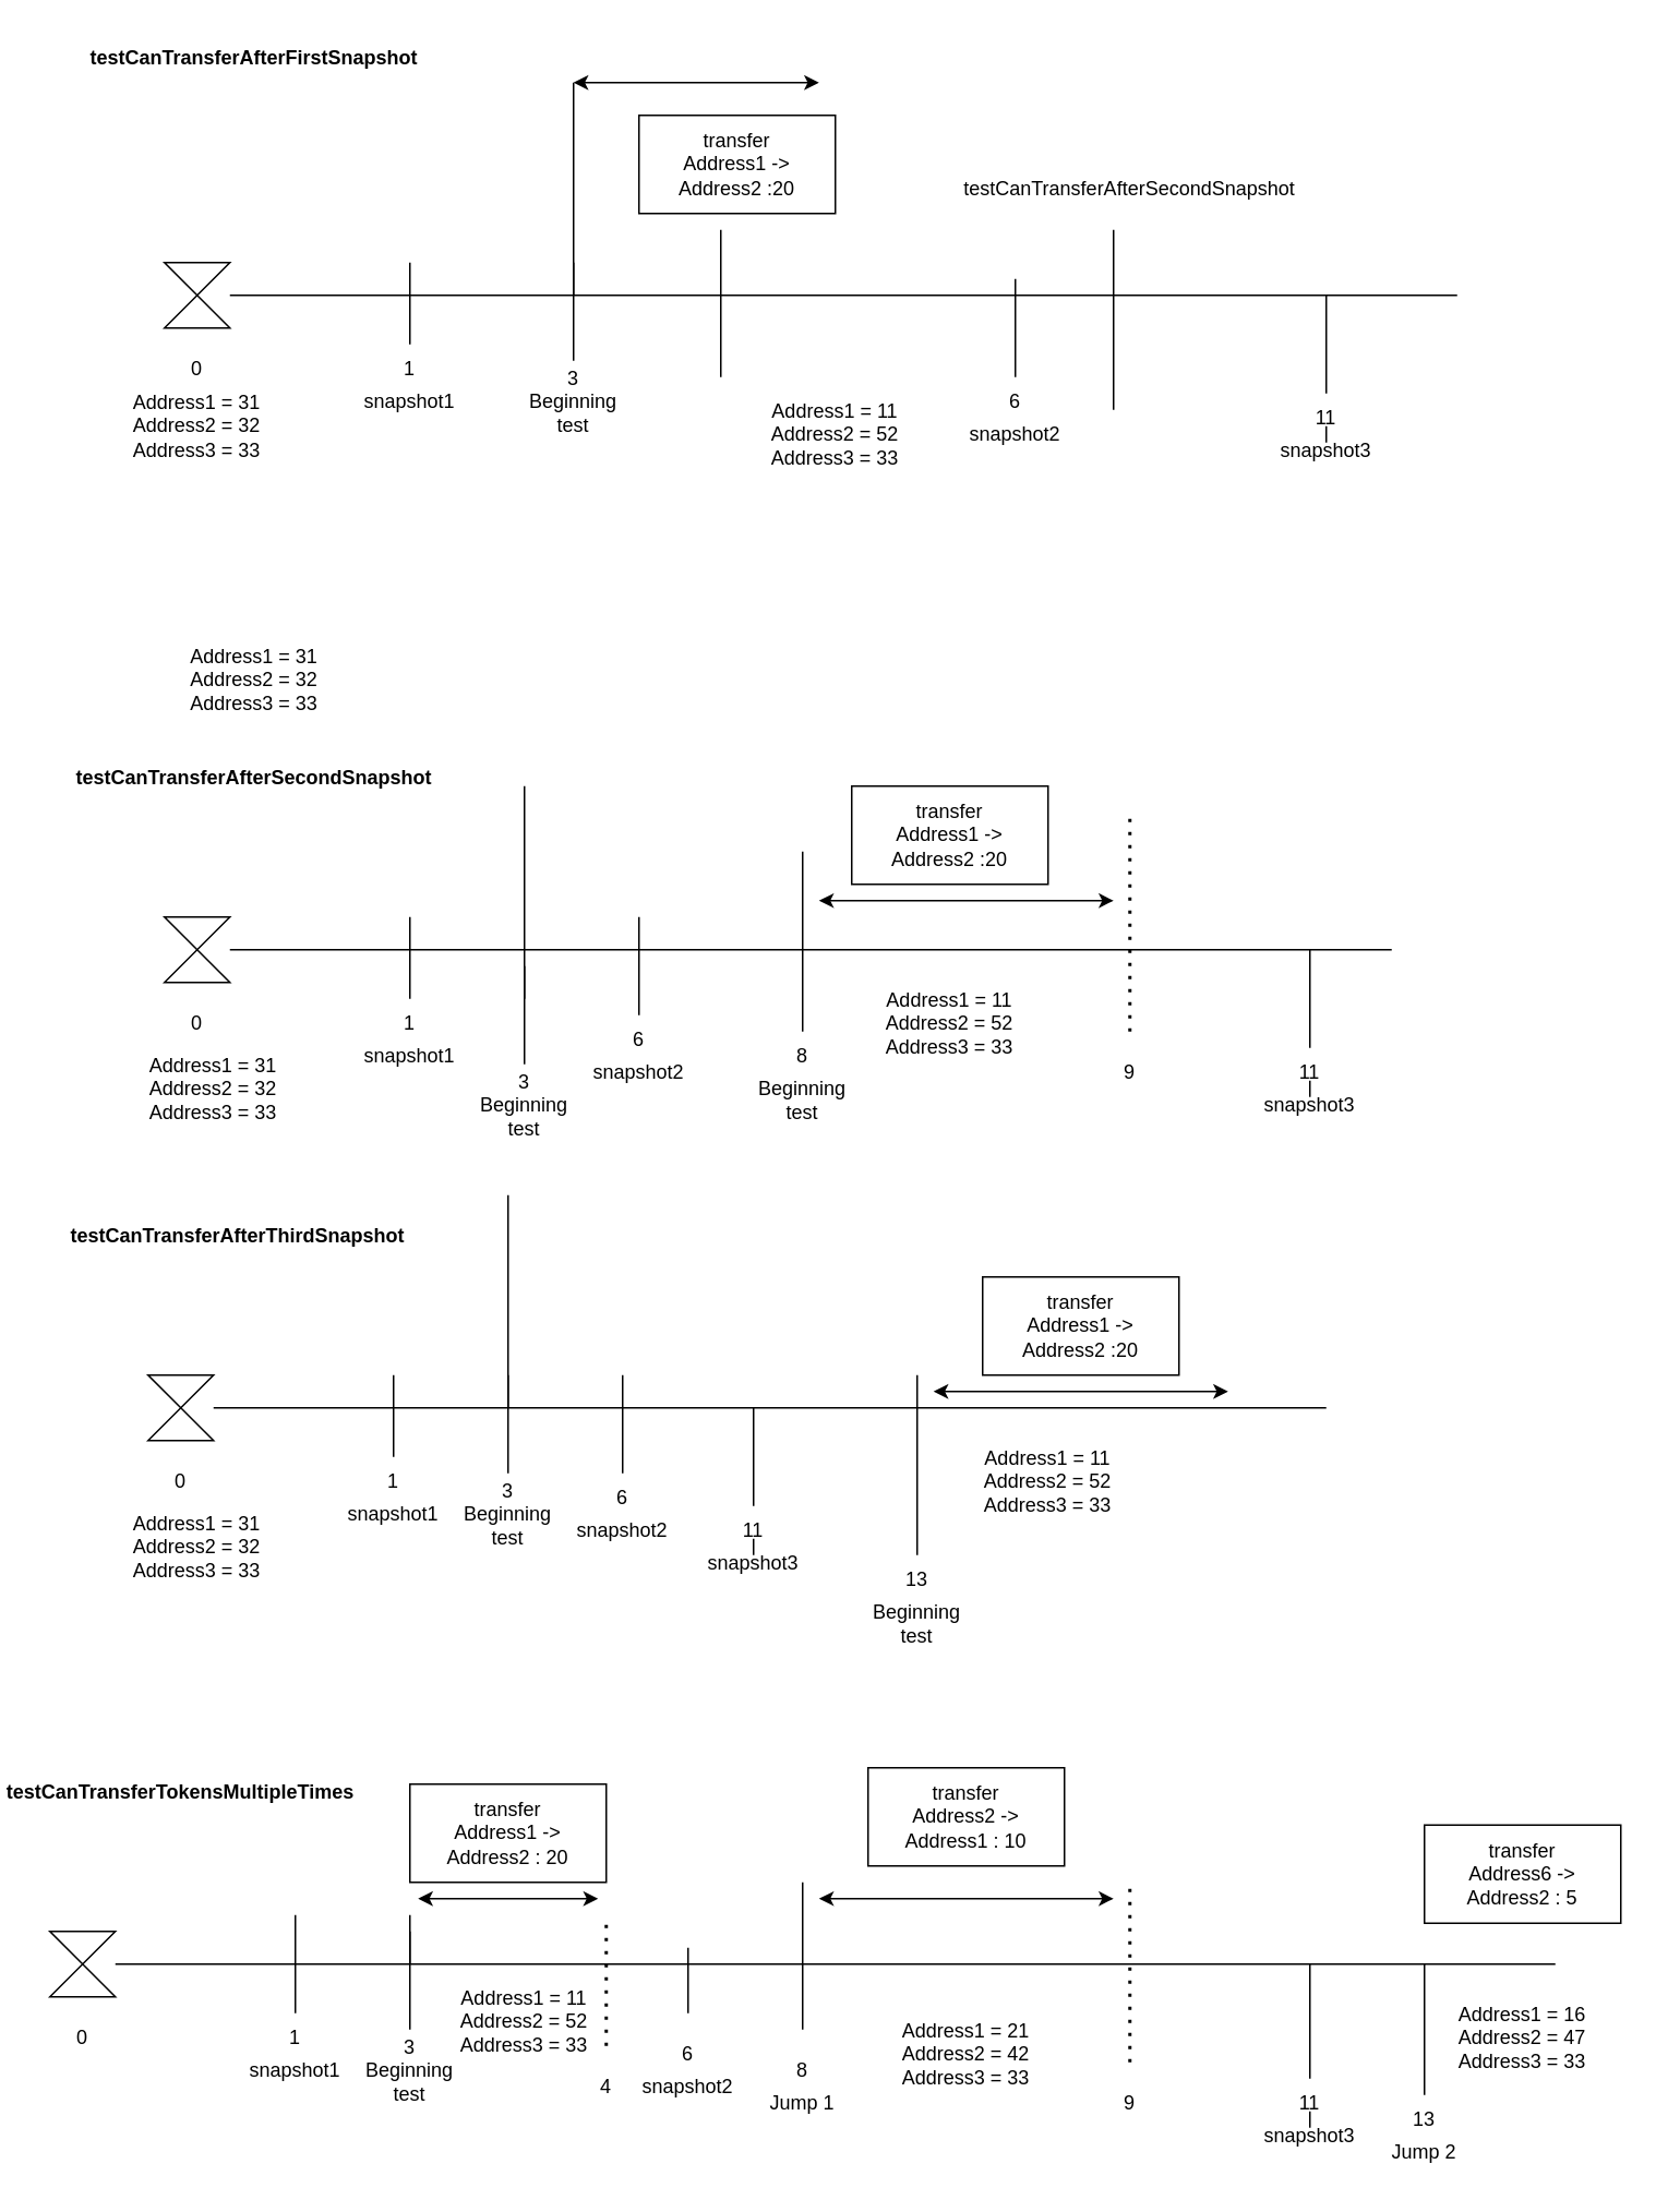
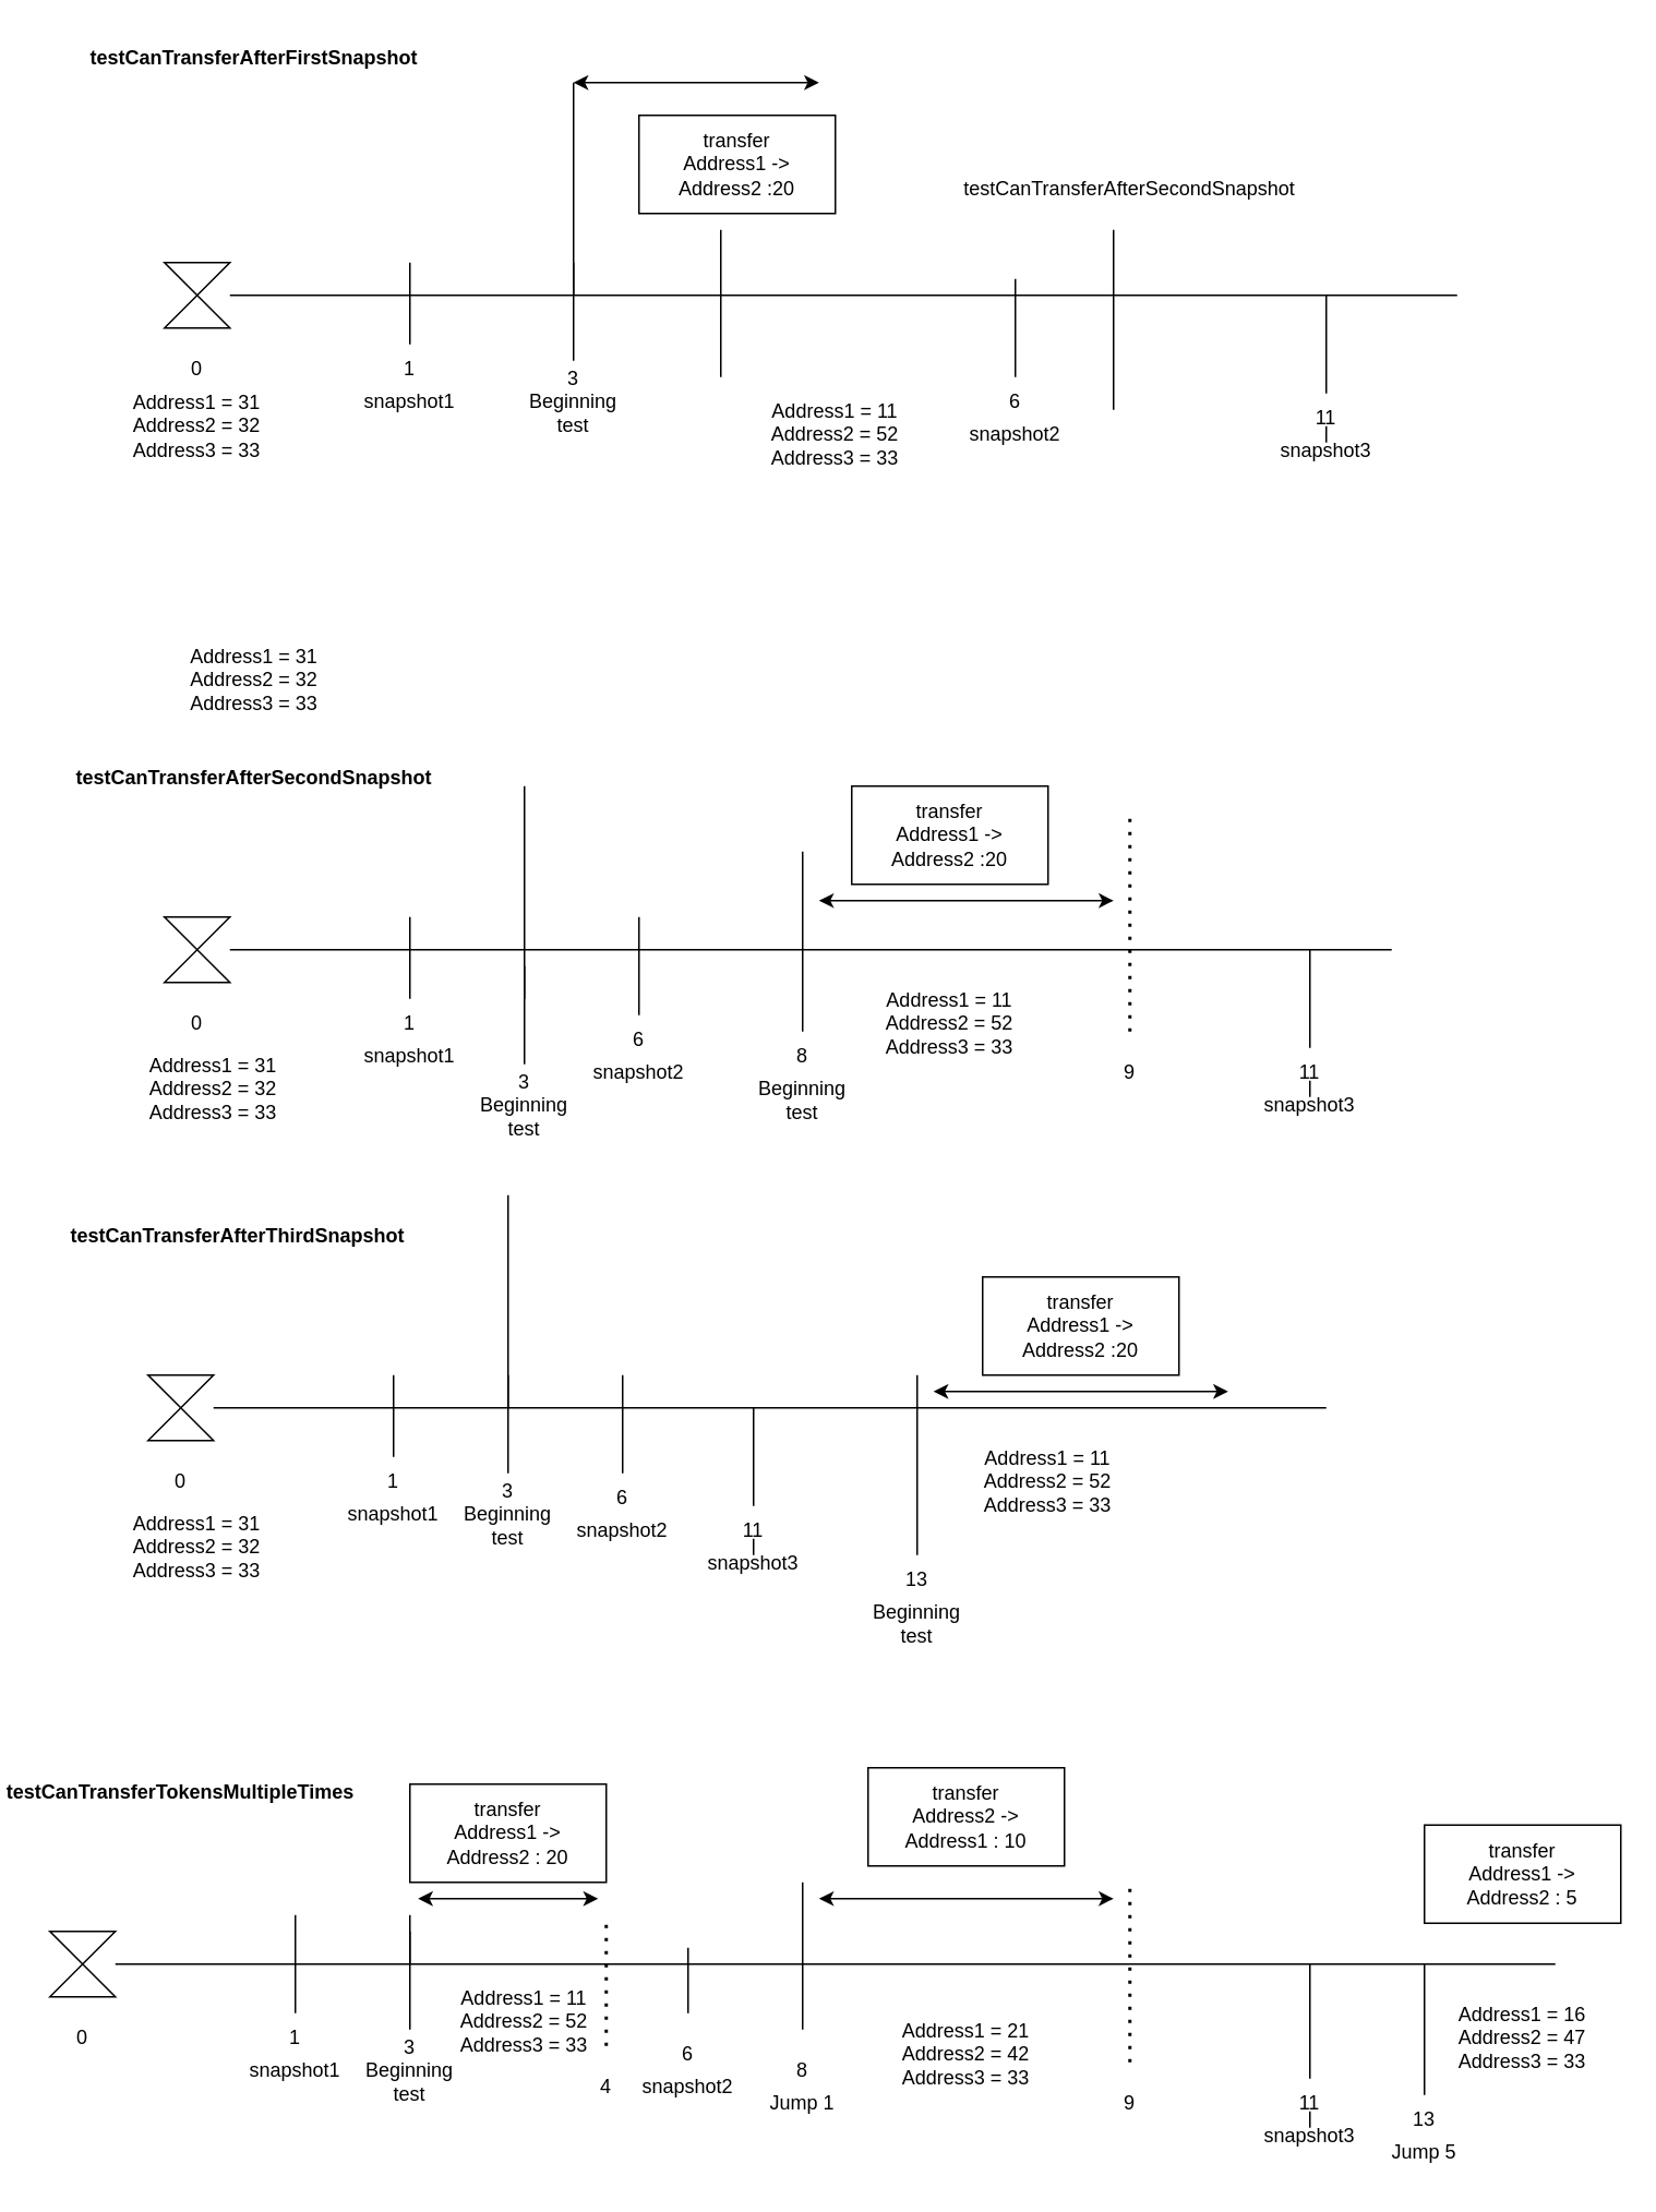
- <mxCell id="105" value="transfer&lt;br&gt;Address6 -&amp;gt; Address2 : 5" style="rounded=0;whiteSpace=wrap;html=1;" parent="1" vertex="1"><mxGeometry x="870" y="1115" width="120" height="60" as="geometry" /></mxCell>
+ <mxCell id="105" value="transfer&lt;br&gt;Address1 -&amp;gt; Address2 : 5" style="rounded=0;whiteSpace=wrap;html=1;" parent="1" vertex="1"><mxGeometry x="870" y="1115" width="120" height="60" as="geometry" /></mxCell>
- <mxCell id="102" value="Jump 2" style="text;html=1;strokeColor=none;fillColor=none;align=center;verticalAlign=middle;whiteSpace=wrap;rounded=0;" parent="1" vertex="1"><mxGeometry x="840" y="1300" width="60" height="30" as="geometry" /></mxCell>
+ <mxCell id="102" value="Jump 5" style="text;html=1;strokeColor=none;fillColor=none;align=center;verticalAlign=middle;whiteSpace=wrap;rounded=0;" parent="1" vertex="1"><mxGeometry x="840" y="1300" width="60" height="30" as="geometry" /></mxCell>
